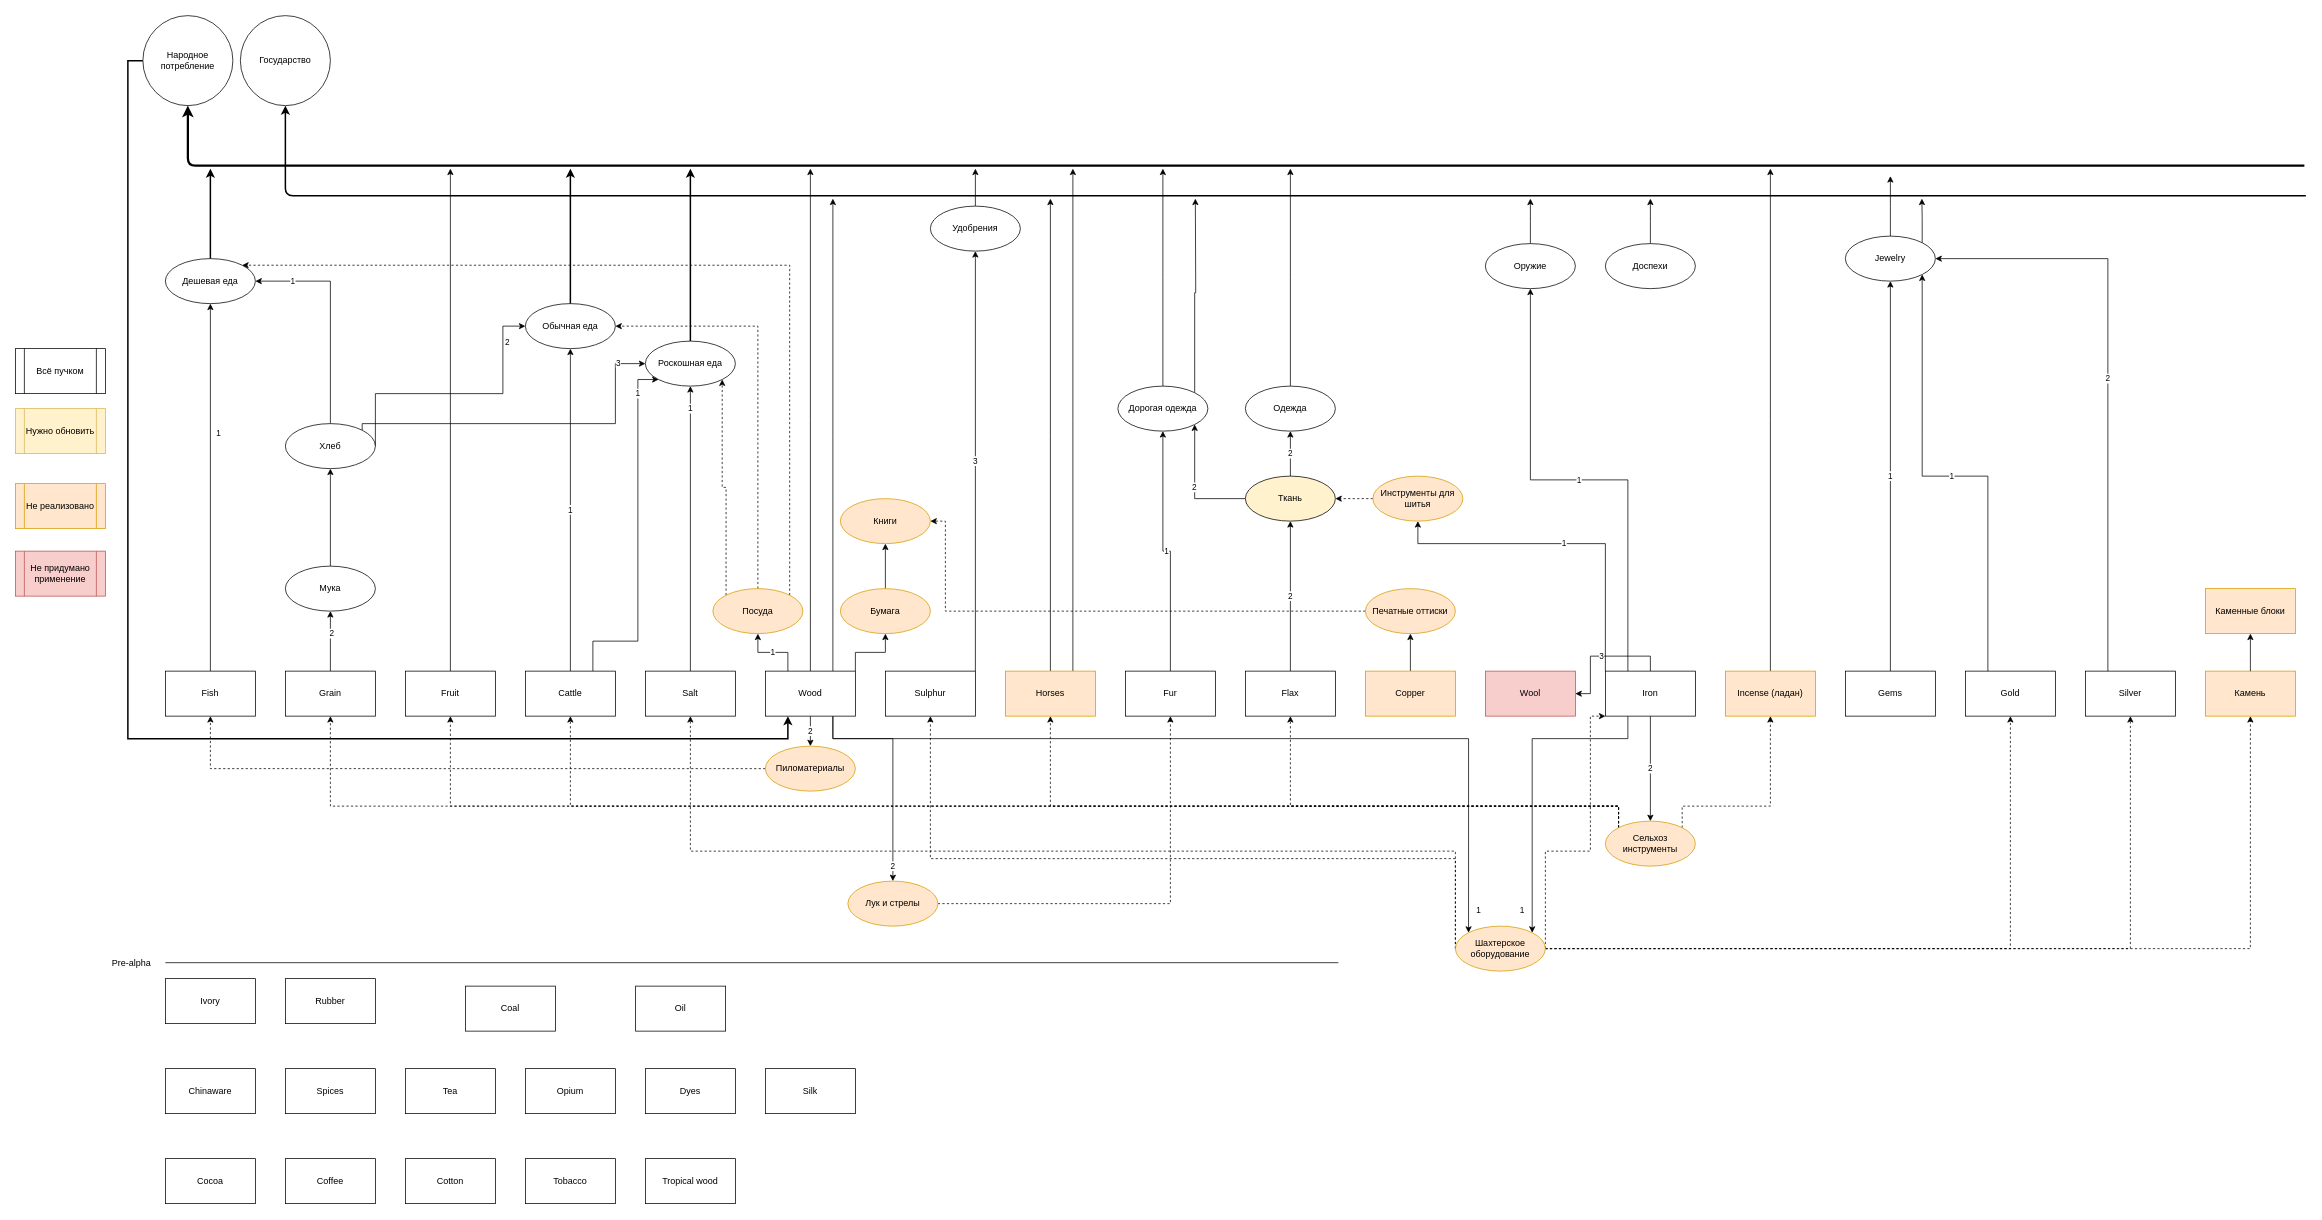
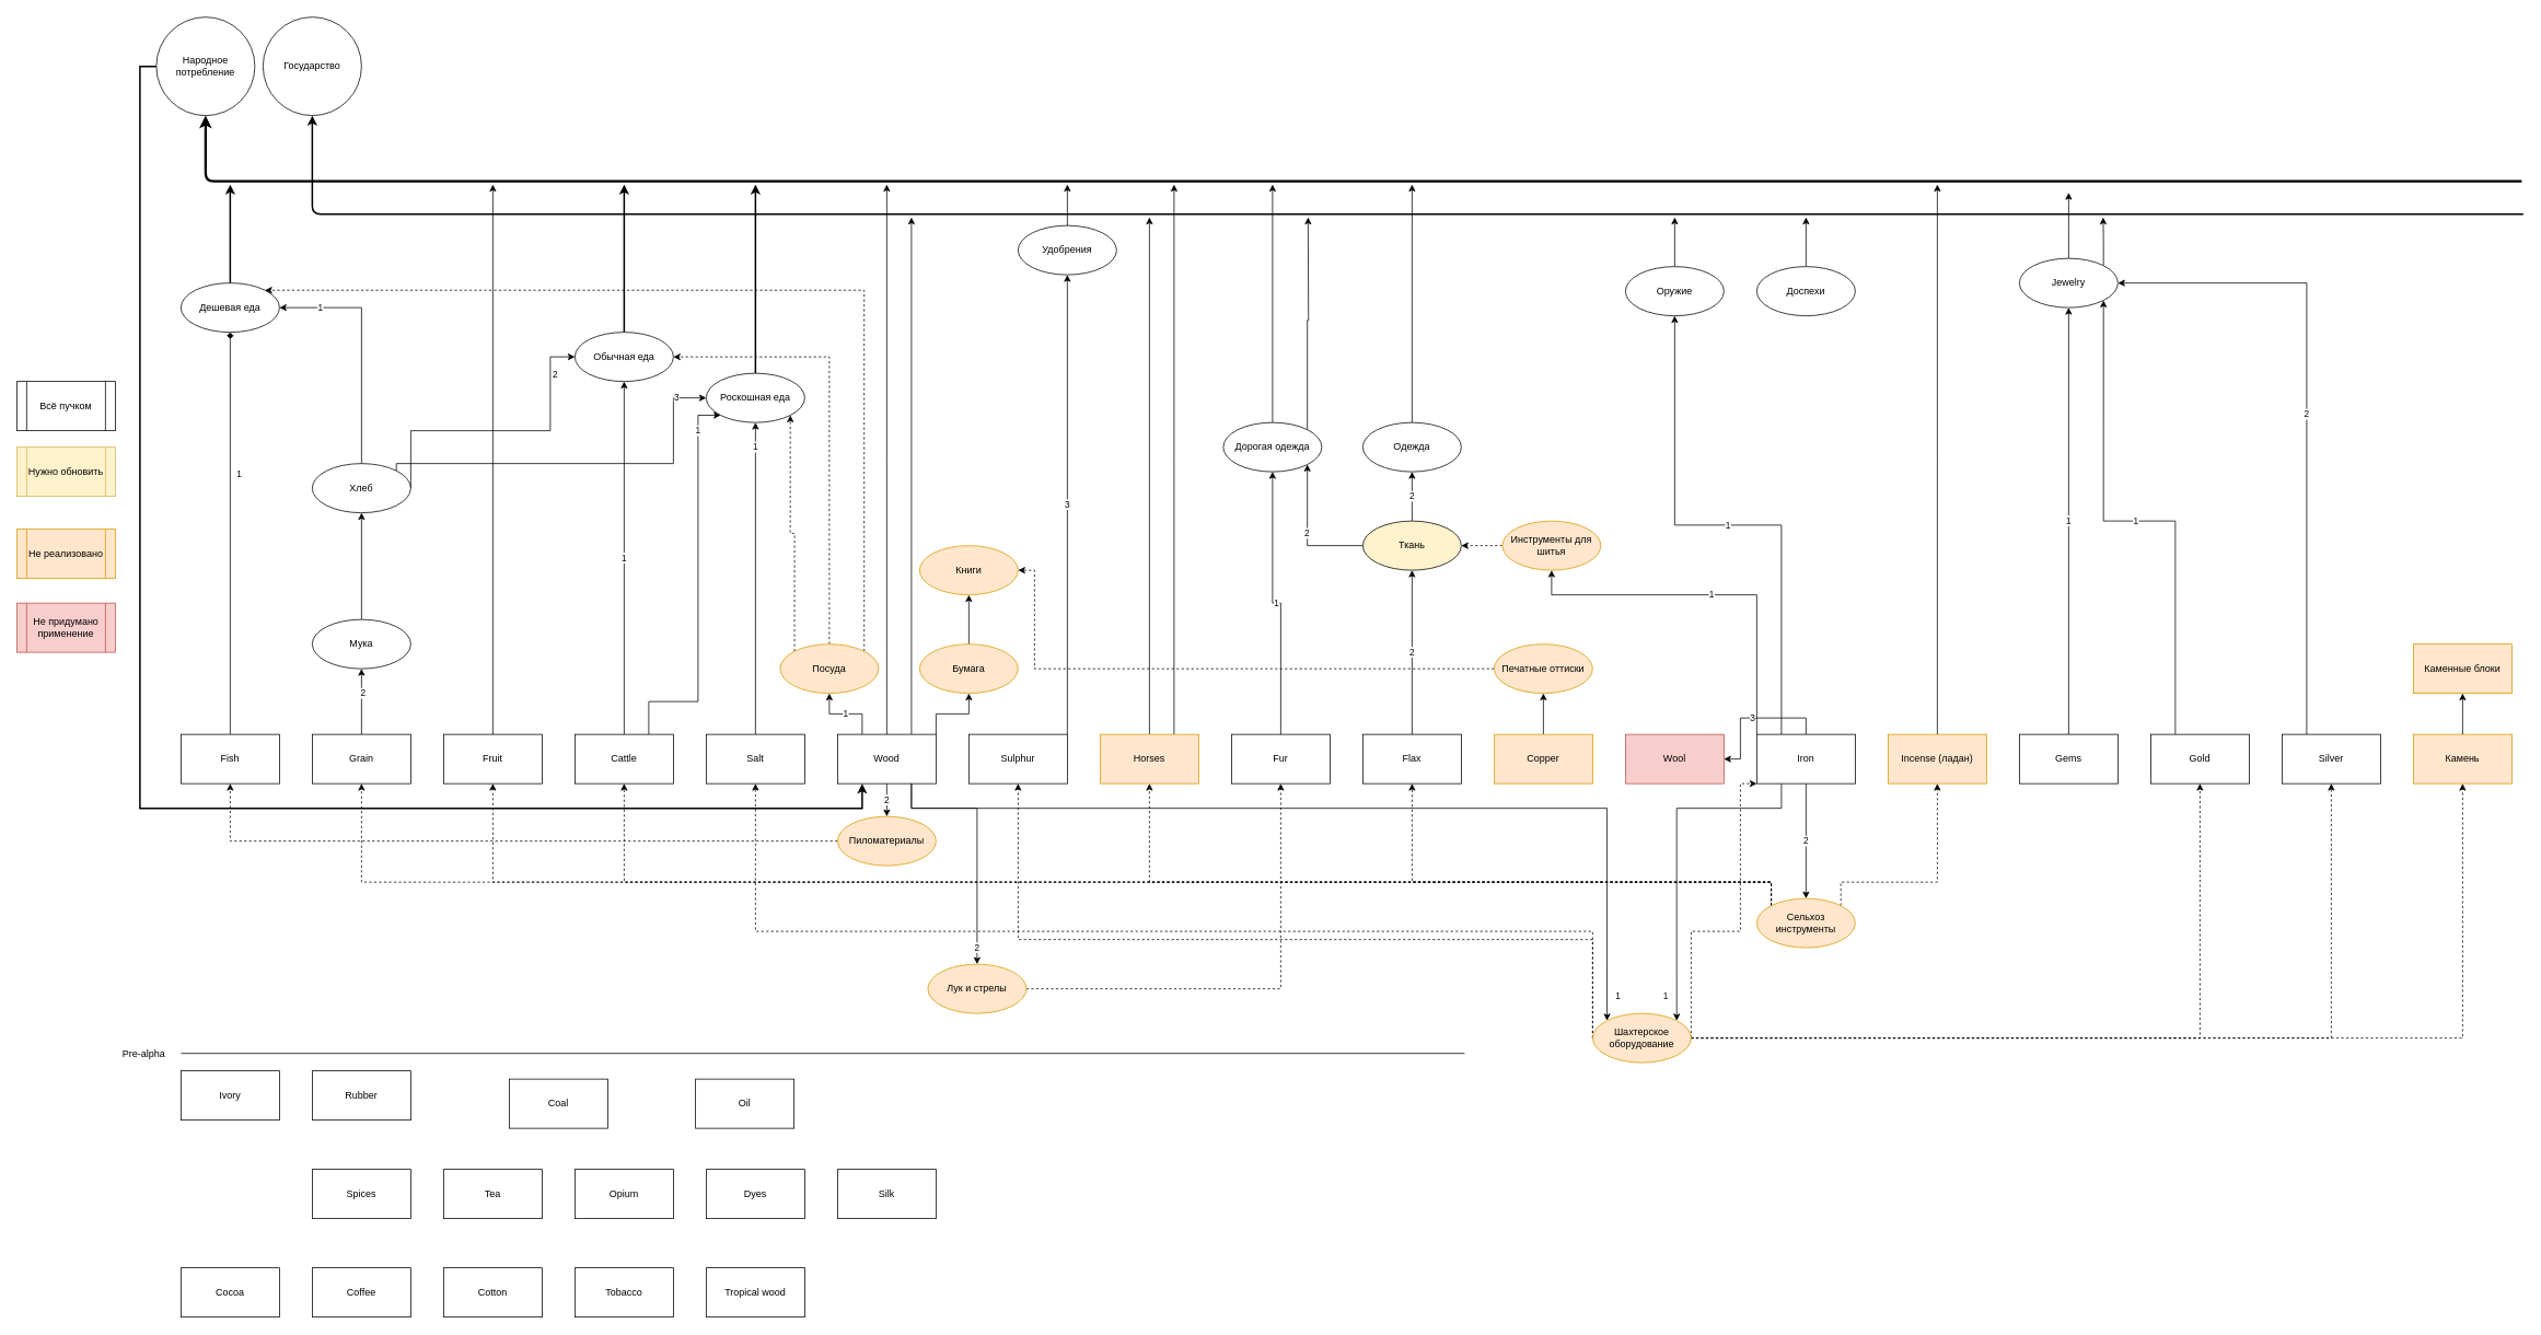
- <mxCell id="2" style="edgeStyle=orthogonalEdgeStyle;rounded=0;orthogonalLoop=1;jettySize=auto;html=1;exitX=0.5;exitY=0;exitDx=0;exitDy=0;entryX=0.5;entryY=1;entryDx=0;entryDy=0;" parent="1" source="4" target="69" edge="1"><mxGeometry relative="1" as="geometry" /></mxCell>
+ <mxCell id="2" style="edgeStyle=orthogonalEdgeStyle;rounded=0;orthogonalLoop=1;jettySize=auto;html=1;exitX=0.5;exitY=0;exitDx=0;exitDy=0;entryX=0.5;entryY=1;entryDx=0;entryDy=0;endArrow=diamond;" parent="1" source="4" target="69" edge="1"><mxGeometry relative="1" as="geometry" /></mxCell>
- <mxCell id="35" value="Chinaware" style="rounded=0;whiteSpace=wrap;html=1;" parent="1" vertex="1"><mxGeometry x="220" y="1424" width="120" height="60" as="geometry" /></mxCell>
